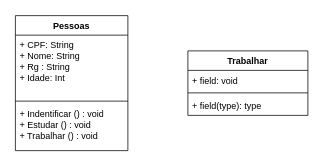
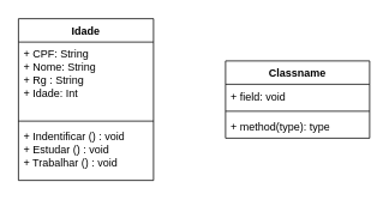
- <mxCell id="2" value="Pessoas" style="swimlane;fontStyle=1;align=center;verticalAlign=top;childLayout=stackLayout;horizontal=1;startSize=26;horizontalStack=0;resizeParent=1;resizeParentMax=0;resizeLast=0;collapsible=1;marginBottom=0;whiteSpace=wrap;html=1;" vertex="1" parent="1"><mxGeometry x="20" y="20" width="150" height="180" as="geometry" /></mxCell>
+ <mxCell id="2" value="Idade" style="swimlane;fontStyle=1;align=center;verticalAlign=top;childLayout=stackLayout;horizontal=1;startSize=26;horizontalStack=0;resizeParent=1;resizeParentMax=0;resizeLast=0;collapsible=1;marginBottom=0;whiteSpace=wrap;html=1;" vertex="1" parent="1"><mxGeometry x="20" y="20" width="150" height="180" as="geometry" /></mxCell>
- <mxCell id="6" value="Trabalhar" style="swimlane;fontStyle=1;align=center;verticalAlign=top;childLayout=stackLayout;horizontal=1;startSize=26;horizontalStack=0;resizeParent=1;resizeParentMax=0;resizeLast=0;collapsible=1;marginBottom=0;whiteSpace=wrap;html=1;" vertex="1" parent="1"><mxGeometry x="250" y="67" width="160" height="86" as="geometry" /></mxCell>
+ <mxCell id="6" value="Classname" style="swimlane;fontStyle=1;align=center;verticalAlign=top;childLayout=stackLayout;horizontal=1;startSize=26;horizontalStack=0;resizeParent=1;resizeParentMax=0;resizeLast=0;collapsible=1;marginBottom=0;whiteSpace=wrap;html=1;" vertex="1" parent="1"><mxGeometry x="250" y="67" width="160" height="86" as="geometry" /></mxCell>
- <mxCell id="9" value="+ field(type): type" style="text;strokeColor=none;fillColor=none;align=left;verticalAlign=top;spacingLeft=4;spacingRight=4;overflow=hidden;rotatable=0;points=[[0,0.5],[1,0.5]];portConstraint=eastwest;whiteSpace=wrap;html=1;" vertex="1" parent="6"><mxGeometry y="60" width="160" height="26" as="geometry" /></mxCell>
+ <mxCell id="9" value="+ method(type): type" style="text;strokeColor=none;fillColor=none;align=left;verticalAlign=top;spacingLeft=4;spacingRight=4;overflow=hidden;rotatable=0;points=[[0,0.5],[1,0.5]];portConstraint=eastwest;whiteSpace=wrap;html=1;" vertex="1" parent="6"><mxGeometry y="60" width="160" height="26" as="geometry" /></mxCell>
